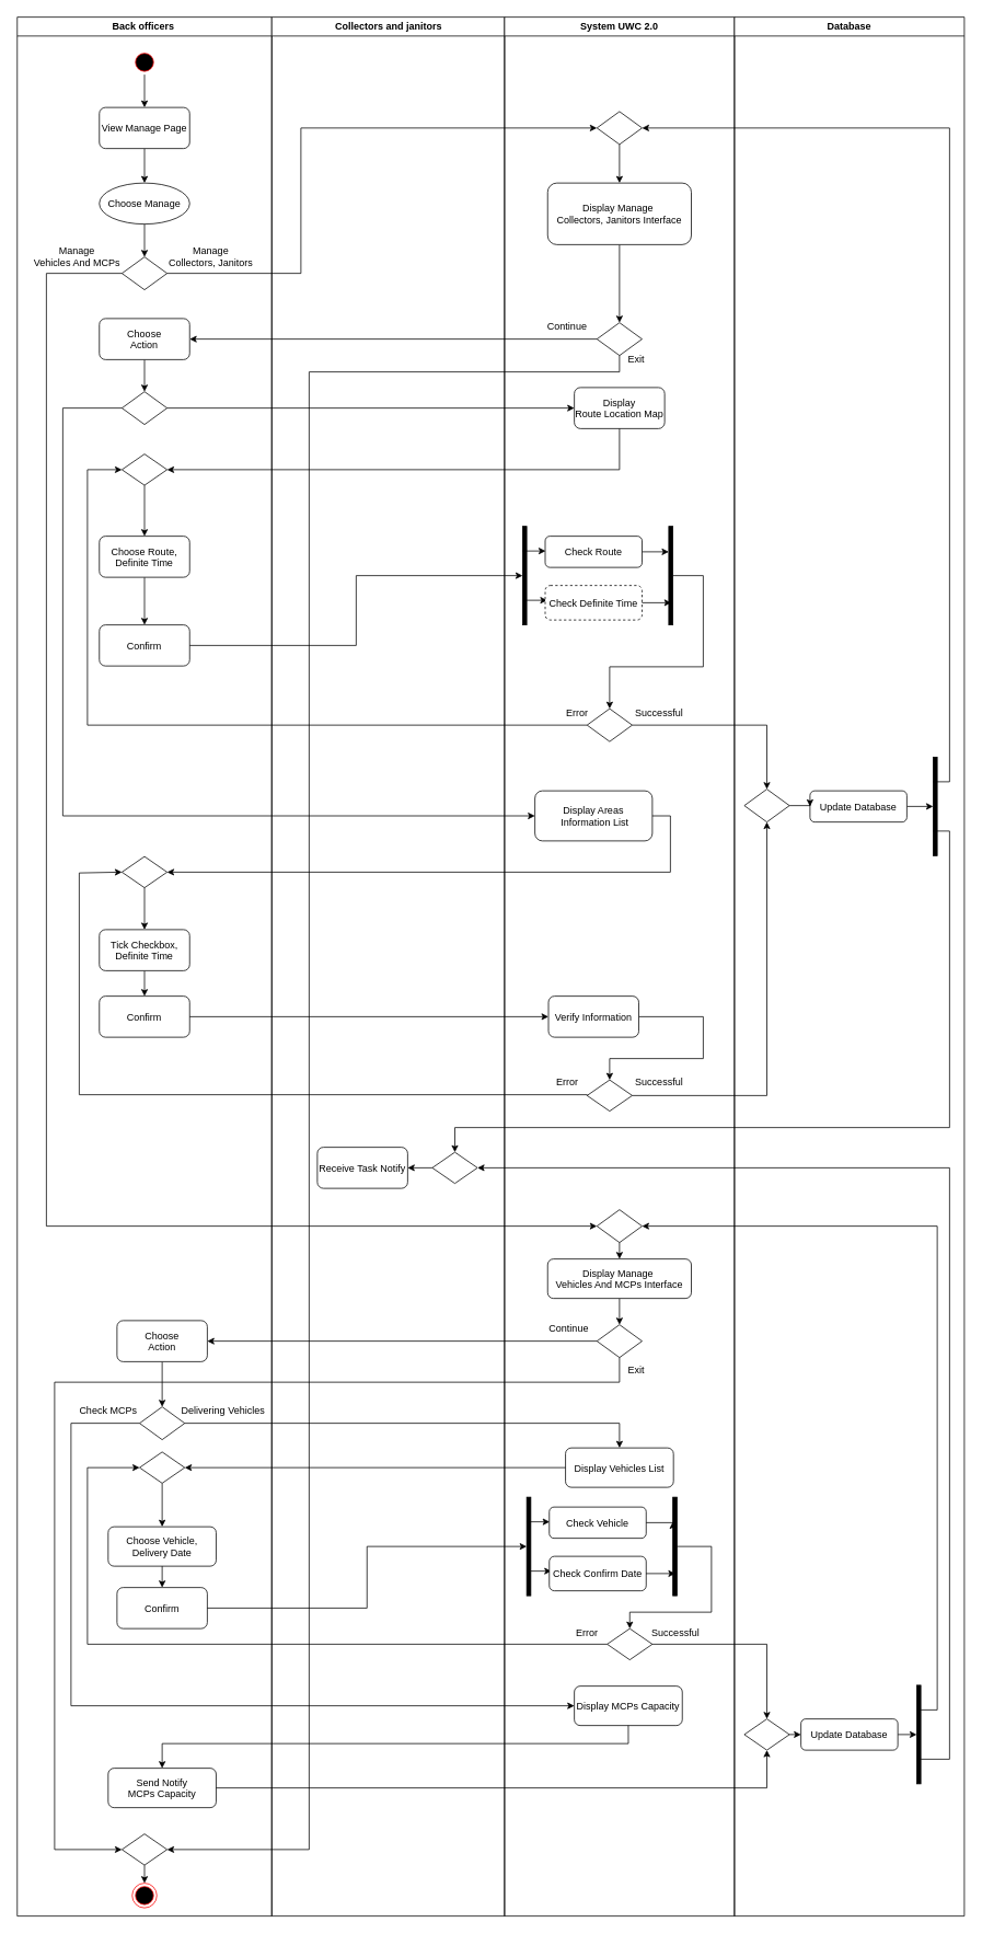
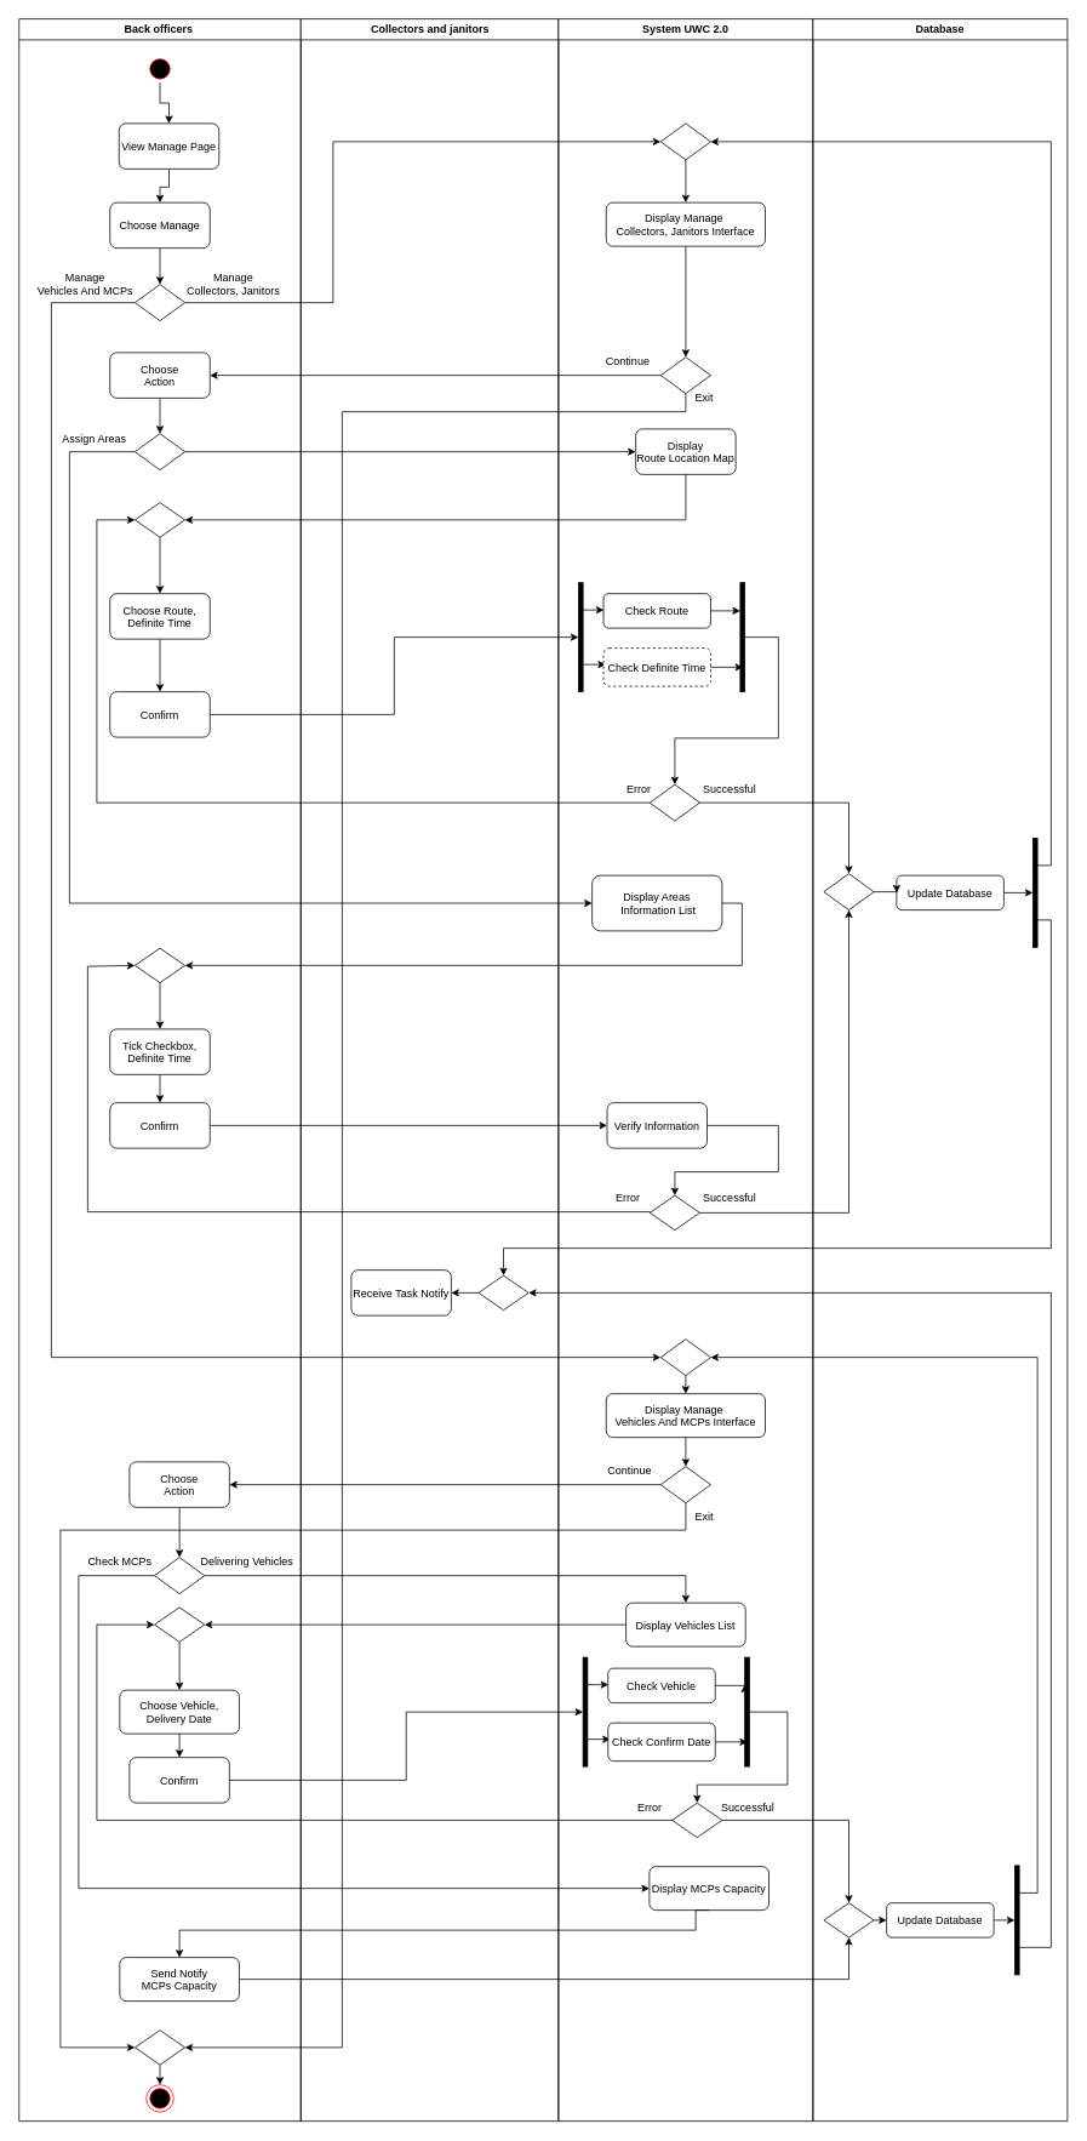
- <mxCell id="6" value="View Manage Page" style="fontStyle=0;rounded=1;" parent="2" vertex="1"><mxGeometry x="100" y="110" width="110" height="50" as="geometry" /></mxCell>
+ <mxCell id="6" value="View Manage Page" style="fontStyle=0;rounded=1;" parent="2" vertex="1"><mxGeometry x="110" y="115" width="110" height="50" as="geometry" /></mxCell>
- <mxCell id="23" value="Choose Manage" style="ellipse;fontStyle=0;strokeColor=#000000;fillColor=#FFFFFF;" parent="2" vertex="1"><mxGeometry x="100" y="202" width="110" height="50" as="geometry" /></mxCell>
+ <mxCell id="23" value="Choose Manage" style="fontStyle=0;rounded=1;strokeColor=#000000;fillColor=#FFFFFF;" parent="2" vertex="1"><mxGeometry x="100" y="202" width="110" height="50" as="geometry" /></mxCell>
- <mxCell id="91" value="Display Manage &#10;Collectors, Janitors Interface" style="rounded=1;" parent="44" vertex="1"><mxGeometry x="52.5" y="202" width="175" height="75" as="geometry" /></mxCell>
+ <mxCell id="91" value="Display Manage &#10;Collectors, Janitors Interface" style="rounded=1;" parent="44" vertex="1"><mxGeometry x="52.5" y="202" width="175" height="48" as="geometry" /></mxCell>
+ <mxCell id="12" value="Assign Areas" style="text;html=1;align=center;verticalAlign=middle;resizable=0;points=[];autosize=1;strokeColor=none;fillColor=none;" parent="2" vertex="1"><mxGeometry x="37.5" y="447" width="90" height="30" as="geometry" /></mxCell>
- <mxCell id="90" value="Display MCPs Capacity" style="rounded=1;strokeColor=#000000;fillColor=#FFFFFF;" parent="44" vertex="1"><mxGeometry x="85" y="2032" width="131.5" height="48" as="geometry" /></mxCell>
+ <mxCell id="90" value="Display MCPs Capacity" style="rounded=1;strokeColor=#000000;fillColor=#FFFFFF;" parent="44" vertex="1"><mxGeometry x="100" y="2032" width="131.5" height="48" as="geometry" /></mxCell>
